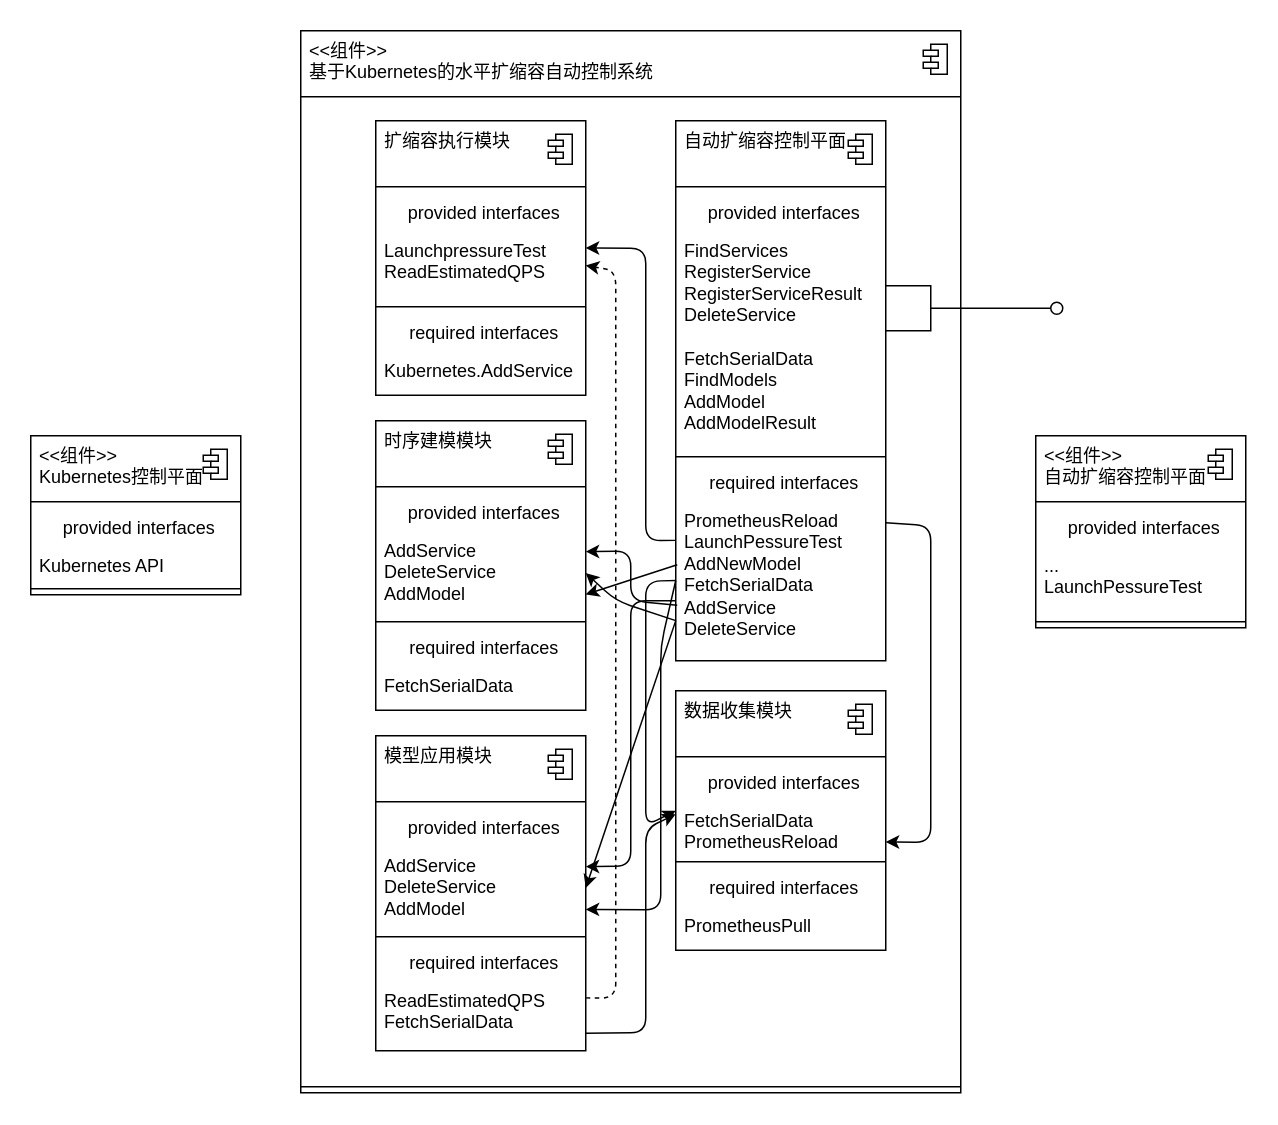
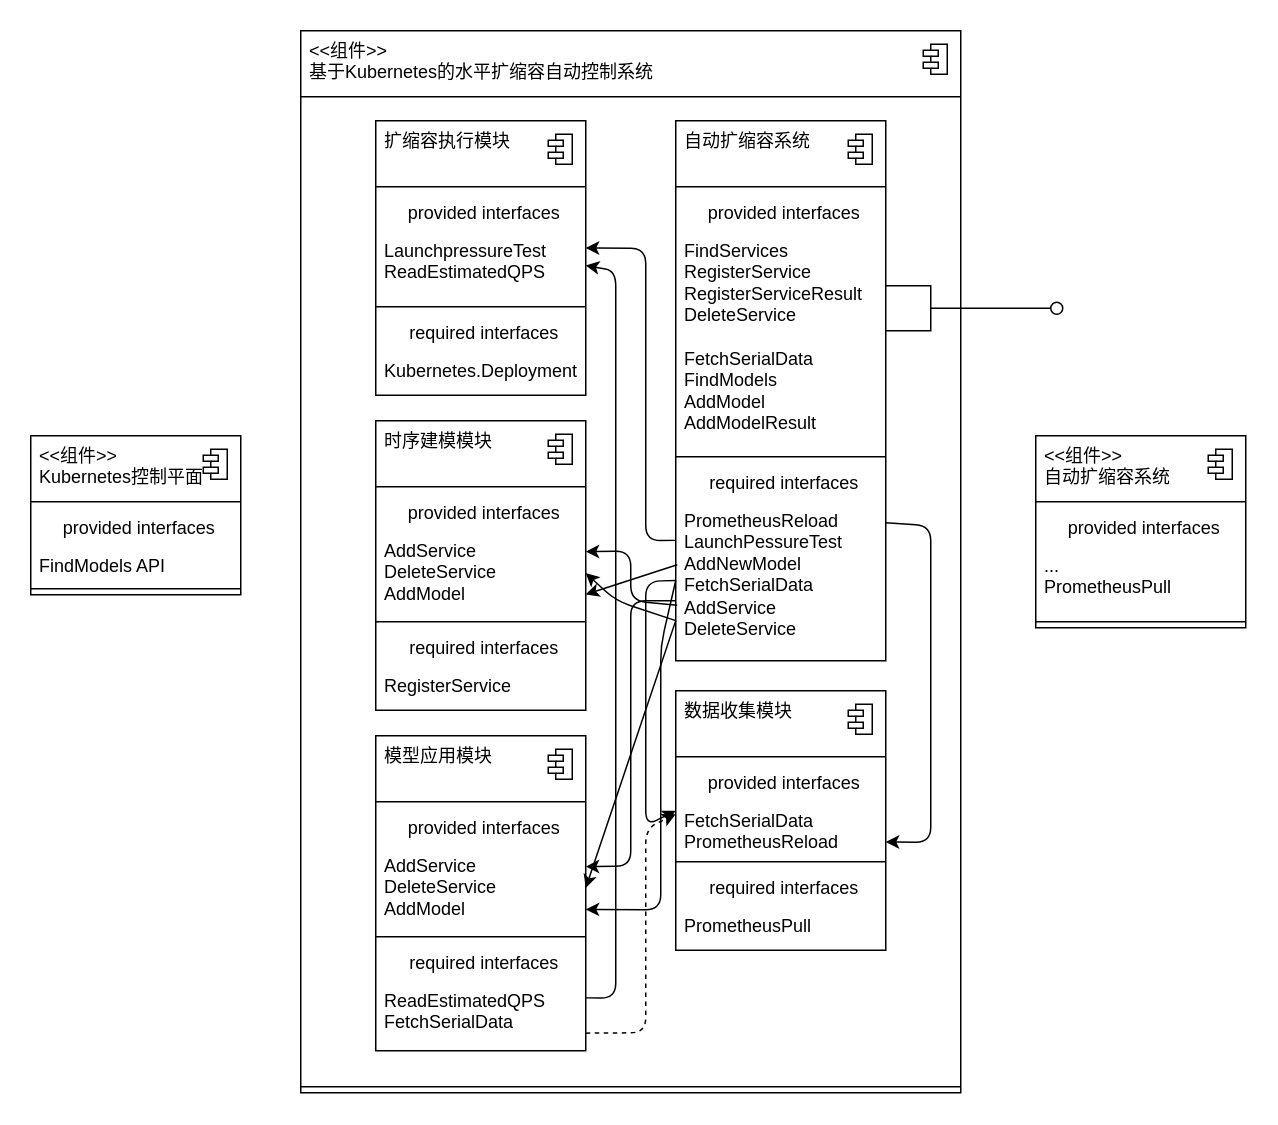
- <mxCell id="16" value="自动扩缩容控制平面" style="html=1;align=left;spacingLeft=4;verticalAlign=top;strokeColor=none;fillColor=none;" parent="15" vertex="1"><mxGeometry width="140" height="40" as="geometry" /></mxCell>
+ <mxCell id="16" value="自动扩缩容系统" style="html=1;align=left;spacingLeft=4;verticalAlign=top;strokeColor=none;fillColor=none;" parent="15" vertex="1"><mxGeometry width="140" height="40" as="geometry" /></mxCell>
- <mxCell id="66" value="Kubernetes.AddService" style="html=1;align=left;spacingLeft=4;verticalAlign=top;strokeColor=none;fillColor=none;" parent="58" vertex="1"><mxGeometry y="153" width="140" height="30" as="geometry" /></mxCell>
+ <mxCell id="66" value="Kubernetes.Deployment" style="html=1;align=left;spacingLeft=4;verticalAlign=top;strokeColor=none;fillColor=none;" parent="58" vertex="1"><mxGeometry y="153" width="140" height="30" as="geometry" /></mxCell>
- <mxCell id="25" value="&amp;lt;&amp;lt;组件&amp;gt;&amp;gt;&lt;br&gt;自动扩缩容控制平面" style="html=1;align=left;spacingLeft=4;verticalAlign=top;strokeColor=none;fillColor=none;" parent="24" vertex="1"><mxGeometry width="140" height="40" as="geometry" /></mxCell>
+ <mxCell id="25" value="&amp;lt;&amp;lt;组件&amp;gt;&amp;gt;&lt;br&gt;自动扩缩容系统" style="html=1;align=left;spacingLeft=4;verticalAlign=top;strokeColor=none;fillColor=none;" parent="24" vertex="1"><mxGeometry width="140" height="40" as="geometry" /></mxCell>
- <mxCell id="74" style="edgeStyle=none;html=1;exitX=1;exitY=0.25;exitDx=0;exitDy=0;entryX=1;entryY=0.5;entryDx=0;entryDy=0;dashed=1;" parent="1" source="57" target="63" edge="1"><mxGeometry relative="1" as="geometry"><Array as="points"><mxPoint x="410" y="665" /><mxPoint x="410" y="180" /></Array></mxGeometry></mxCell>
+ <mxCell id="74" style="edgeStyle=none;html=1;exitX=1;exitY=0.25;exitDx=0;exitDy=0;entryX=1;entryY=0.5;entryDx=0;entryDy=0;" parent="1" source="57" target="63" edge="1"><mxGeometry relative="1" as="geometry"><Array as="points"><mxPoint x="410" y="665" /><mxPoint x="410" y="180" /></Array></mxGeometry></mxCell>
- <mxCell id="13" value="Kubernetes API" style="html=1;align=left;spacingLeft=4;verticalAlign=top;strokeColor=none;fillColor=none;" parent="8" vertex="1"><mxGeometry y="73" width="140" height="25" as="geometry" /></mxCell>
+ <mxCell id="13" value="FindModels API" style="html=1;align=left;spacingLeft=4;verticalAlign=top;strokeColor=none;fillColor=none;" parent="8" vertex="1"><mxGeometry y="73" width="140" height="25" as="geometry" /></mxCell>
- <mxCell id="29" value="...&lt;br&gt;LaunchPessureTest" style="html=1;align=left;spacingLeft=4;verticalAlign=top;strokeColor=none;fillColor=none;" parent="24" vertex="1"><mxGeometry y="73" width="140" height="47" as="geometry" /></mxCell>
+ <mxCell id="29" value="...&lt;br&gt;PrometheusPull" style="html=1;align=left;spacingLeft=4;verticalAlign=top;strokeColor=none;fillColor=none;" parent="24" vertex="1"><mxGeometry y="73" width="140" height="47" as="geometry" /></mxCell>
- <mxCell id="39" value="FetchSerialData" style="html=1;align=left;spacingLeft=4;verticalAlign=top;strokeColor=none;fillColor=none;" parent="31" vertex="1"><mxGeometry y="163" width="140" height="30" as="geometry" /></mxCell>
+ <mxCell id="39" value="RegisterService" style="html=1;align=left;spacingLeft=4;verticalAlign=top;strokeColor=none;fillColor=none;" parent="31" vertex="1"><mxGeometry y="163" width="140" height="30" as="geometry" /></mxCell>
- <mxCell id="69" style="edgeStyle=none;html=1;exitX=1;exitY=0.75;exitDx=0;exitDy=0;entryX=0;entryY=0.25;entryDx=0;entryDy=0;" parent="1" source="57" target="45" edge="1"><mxGeometry relative="1" as="geometry"><Array as="points"><mxPoint x="430" y="688" /><mxPoint x="430" y="552" /></Array></mxGeometry></mxCell>
+ <mxCell id="69" style="edgeStyle=none;html=1;exitX=1;exitY=0.75;exitDx=0;exitDy=0;entryX=0;entryY=0.25;entryDx=0;entryDy=0;dashed=1;" parent="1" source="57" target="45" edge="1"><mxGeometry relative="1" as="geometry"><Array as="points"><mxPoint x="430" y="688" /><mxPoint x="430" y="552" /></Array></mxGeometry></mxCell>
